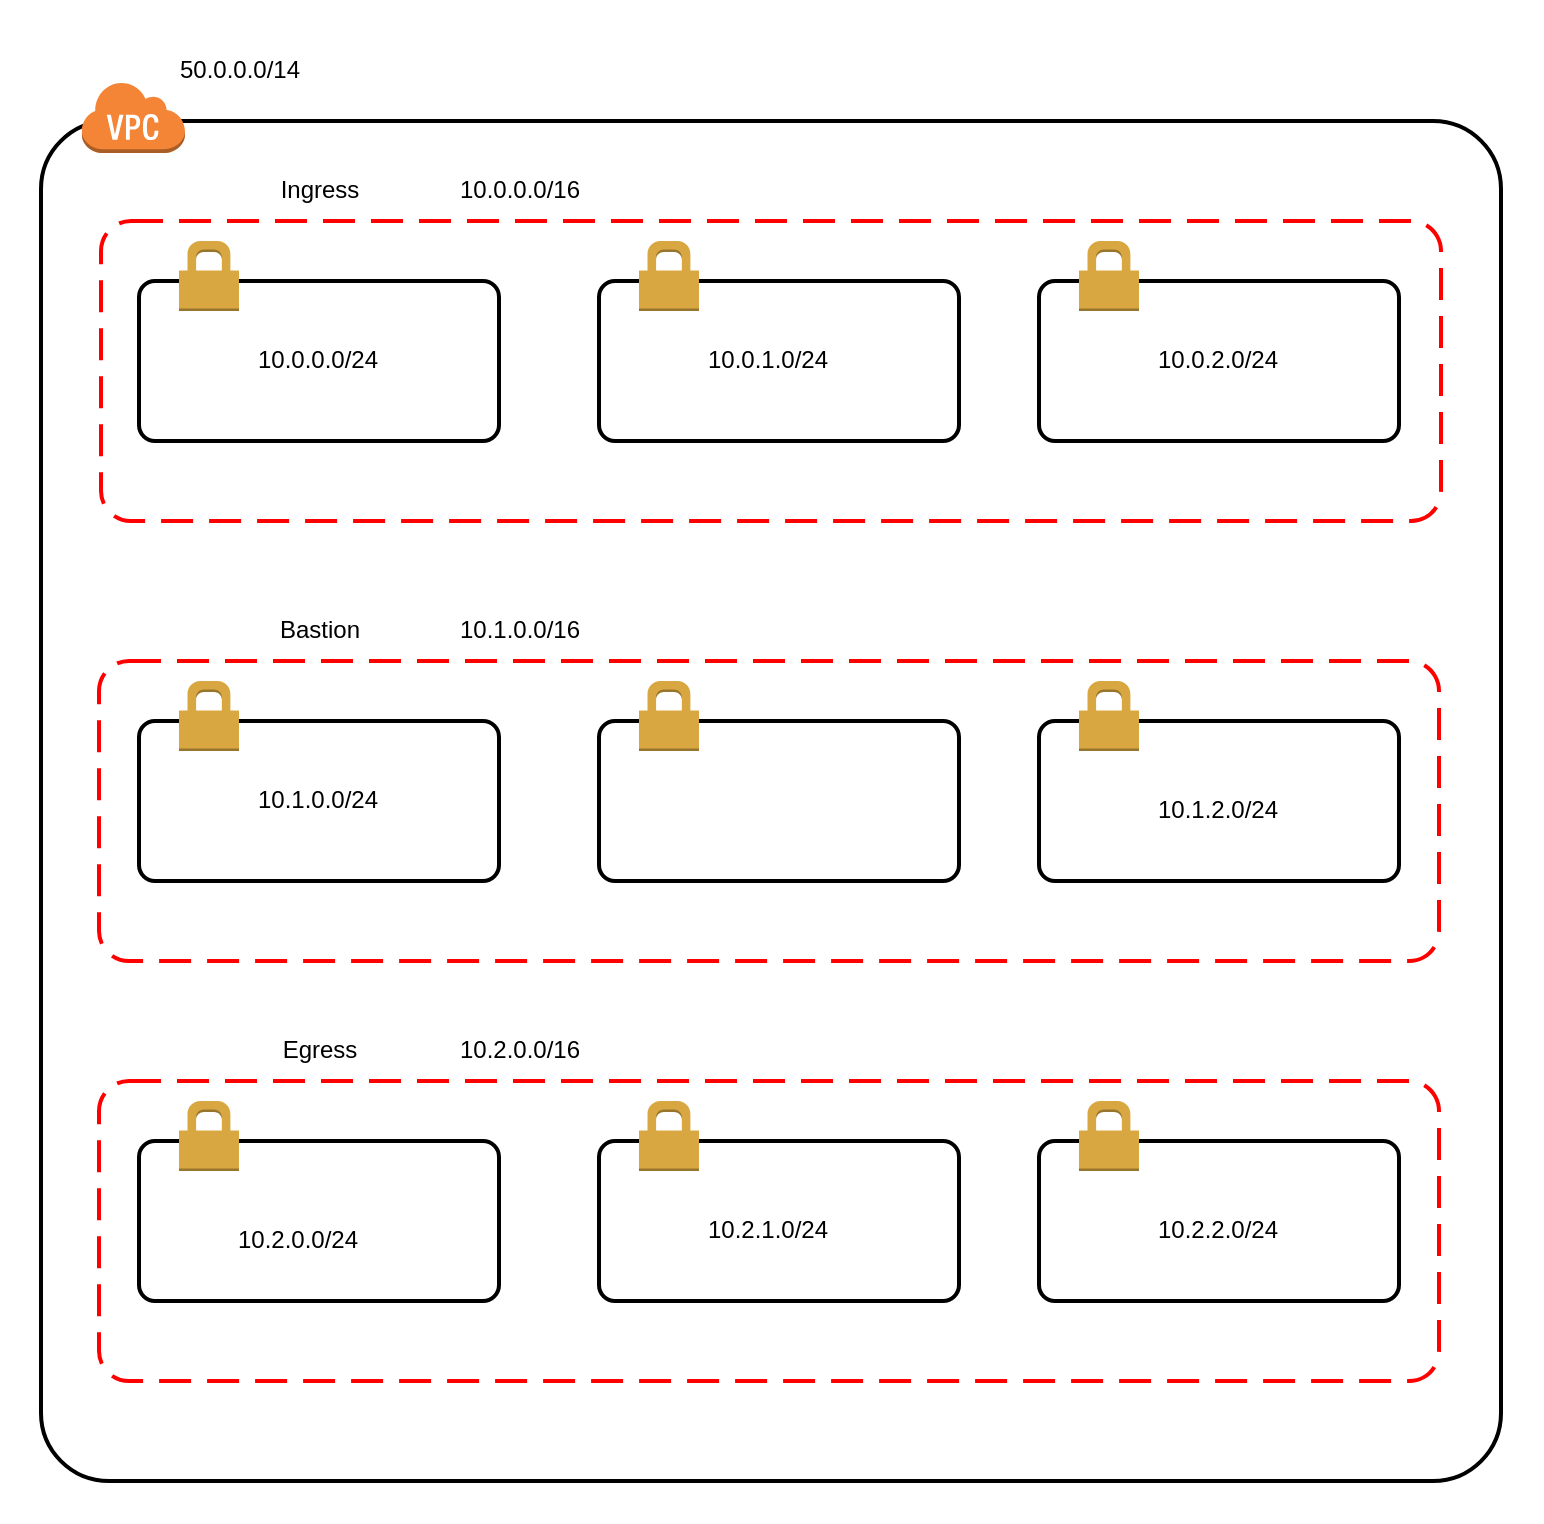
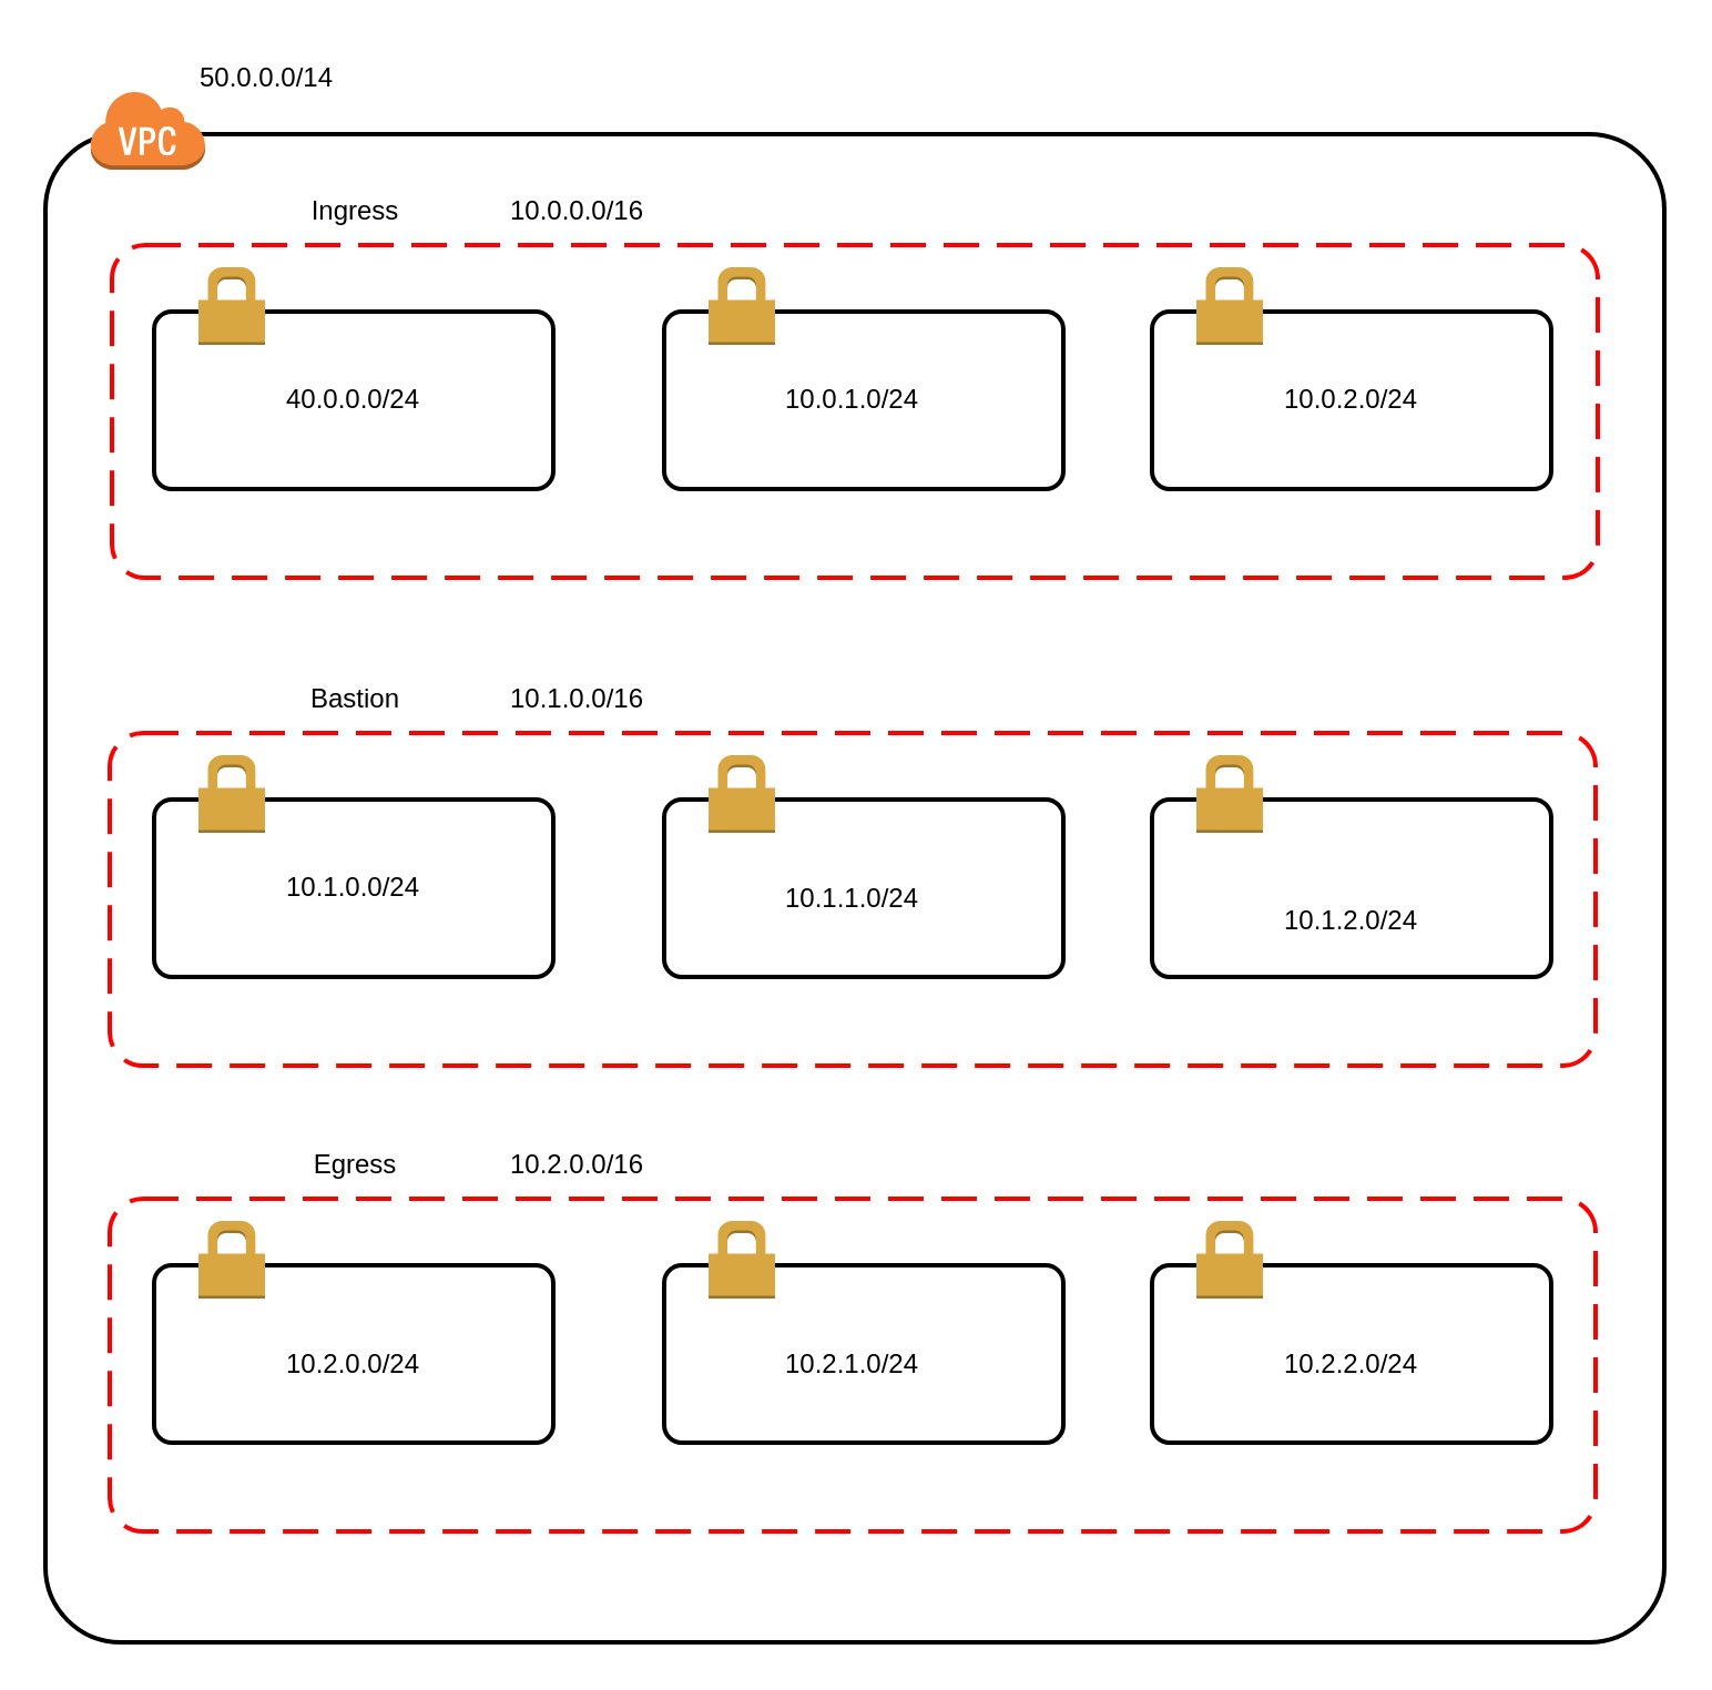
- <mxCell id="34" value="10.0.0.0/24" style="text;html=1;strokeColor=none;fillColor=none;align=center;verticalAlign=middle;whiteSpace=wrap;rounded=0;" vertex="1" parent="11"><mxGeometry x="129" y="165" width="60" height="30" as="geometry" /></mxCell>
+ <mxCell id="34" value="40.0.0.0/24" style="text;html=1;strokeColor=none;fillColor=none;align=center;verticalAlign=middle;whiteSpace=wrap;rounded=0;" vertex="1" parent="11"><mxGeometry x="129" y="165" width="60" height="30" as="geometry" /></mxCell>
+ <mxCell id="39" value="10.1.1.0/24" style="text;html=1;strokeColor=none;fillColor=none;align=center;verticalAlign=middle;whiteSpace=wrap;rounded=0;" vertex="1" parent="11"><mxGeometry x="354" y="390" width="60" height="30" as="geometry" /></mxCell>
- <mxCell id="41" value="10.1.2.0/24" style="text;html=1;strokeColor=none;fillColor=none;align=center;verticalAlign=middle;whiteSpace=wrap;rounded=0;" vertex="1" parent="11"><mxGeometry x="579" y="390" width="60" height="30" as="geometry" /></mxCell>
+ <mxCell id="41" value="10.1.2.0/24" style="text;html=1;strokeColor=none;fillColor=none;align=center;verticalAlign=middle;whiteSpace=wrap;rounded=0;" vertex="1" parent="11"><mxGeometry x="579" y="400" width="60" height="30" as="geometry" /></mxCell>
- <mxCell id="36" value="10.2.0.0/24" style="text;html=1;strokeColor=none;fillColor=none;align=center;verticalAlign=middle;whiteSpace=wrap;rounded=0;" vertex="1" parent="11"><mxGeometry x="119" y="605" width="60" height="30" as="geometry" /></mxCell>
+ <mxCell id="36" value="10.2.0.0/24" style="text;html=1;strokeColor=none;fillColor=none;align=center;verticalAlign=middle;whiteSpace=wrap;rounded=0;" vertex="1" parent="11"><mxGeometry x="129" y="600" width="60" height="30" as="geometry" /></mxCell>
